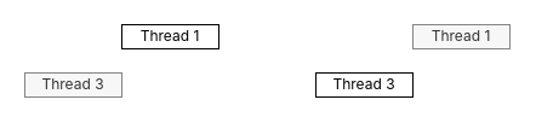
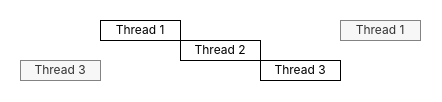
+ <mxCell id="3" value="Thread 2" style="rounded=0;whiteSpace=wrap;html=1;fontFamily=Inter;fontSource=https%3A%2F%2Ffonts.googleapis.com%2Fcss%3Ffamily%3DInter;" vertex="1" parent="1"><mxGeometry x="180" y="40" width="80" height="20" as="geometry" /></mxCell>
